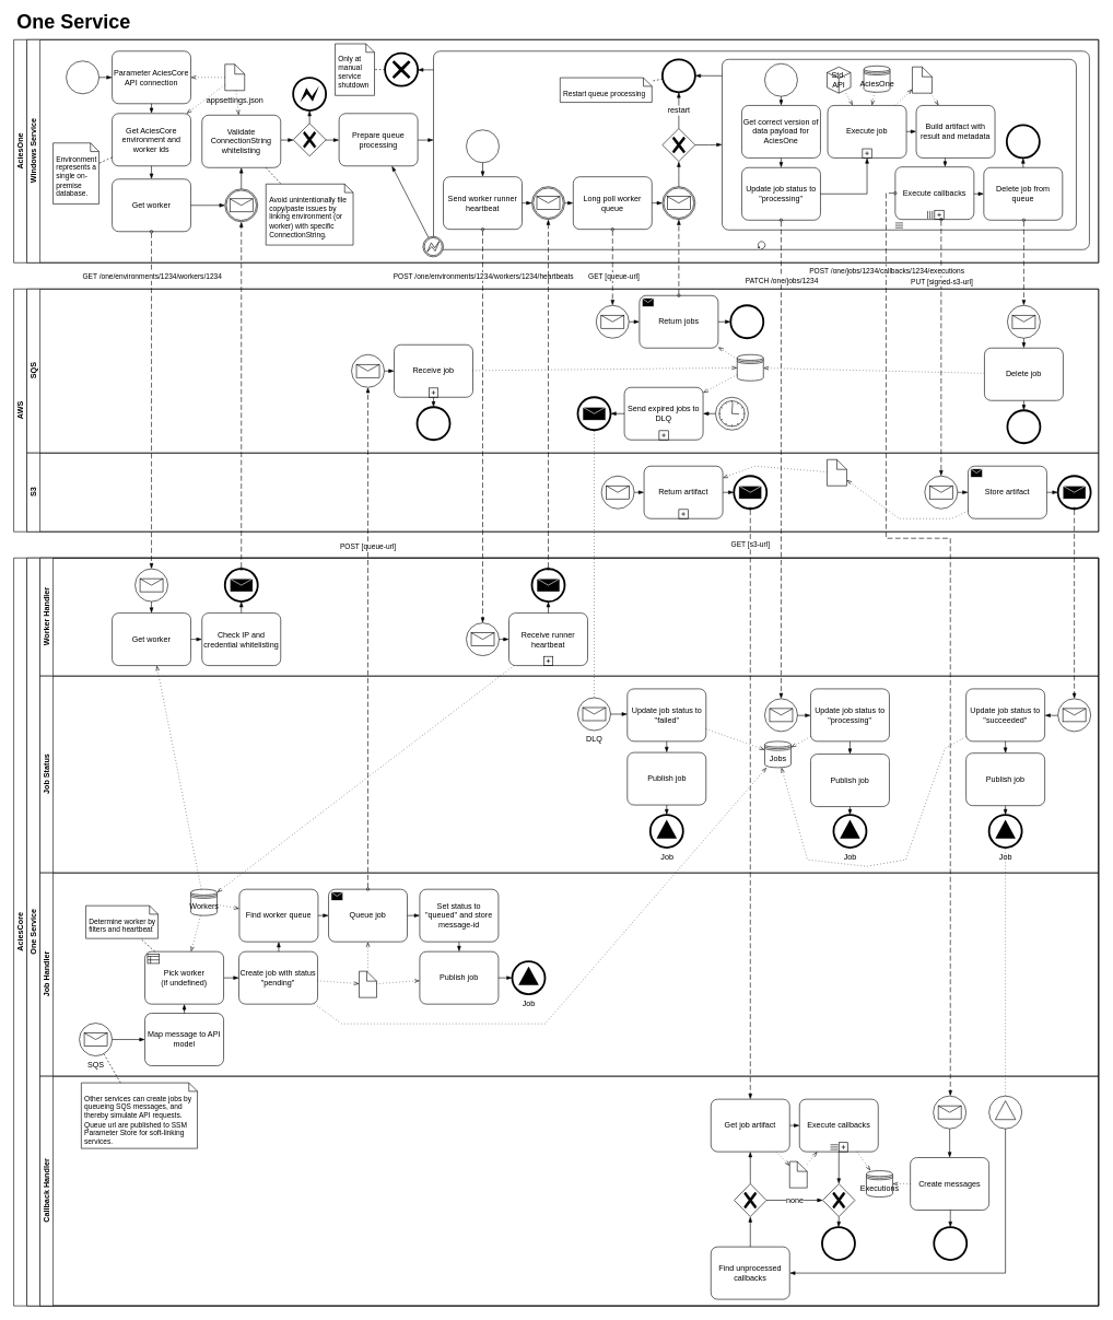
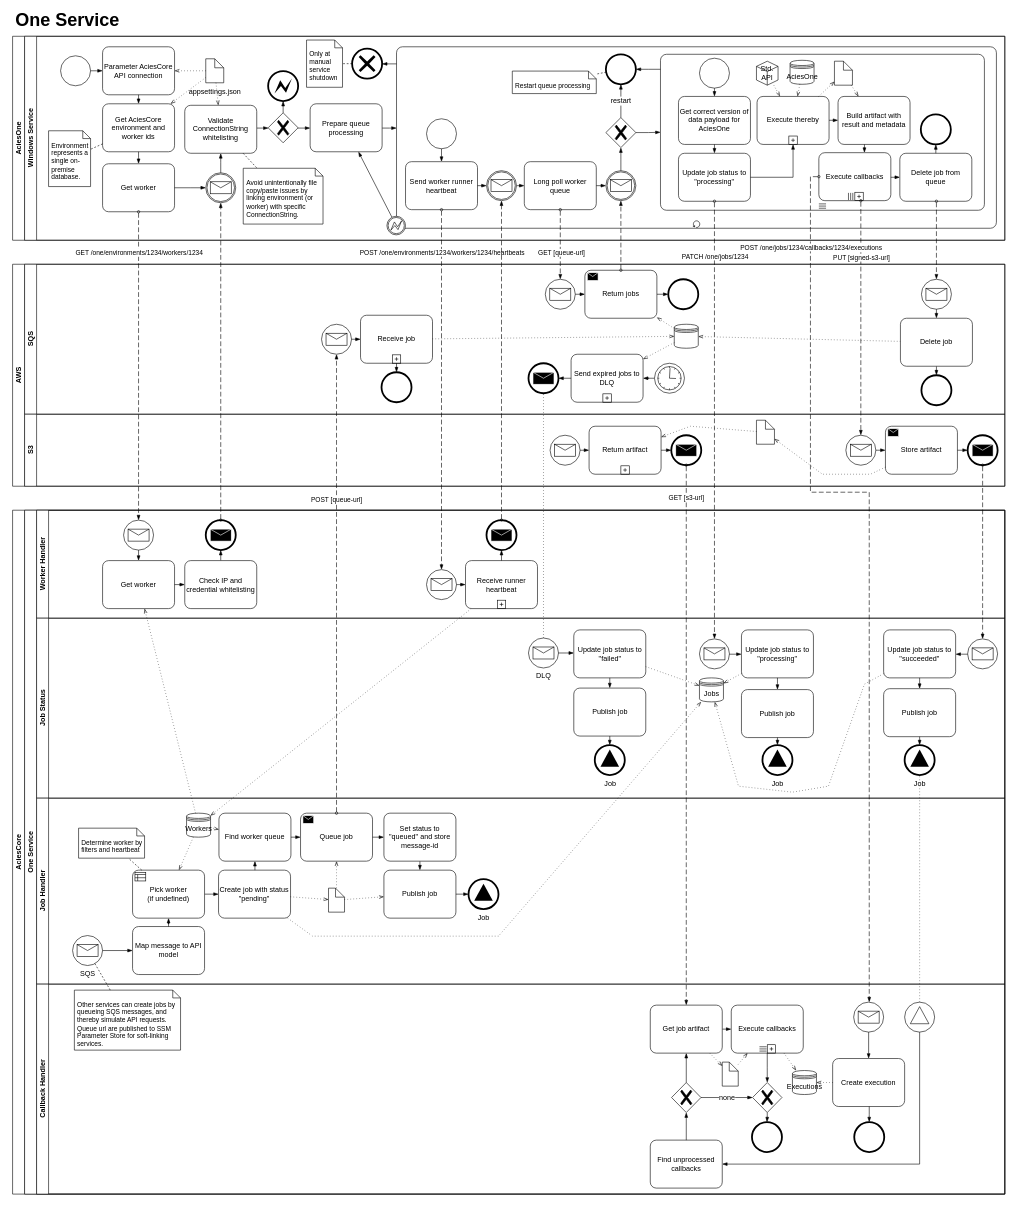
- <mxCell id="54" value="Execute job" style="points=[[0.25,0,0],[0.5,0,0],[0.75,0,0],[1,0.25,0],[1,0.5,0],[1,0.75,0],[0.75,1,0],[0.5,1,0],[0.25,1,0],[0,0.75,0],[0,0.5,0],[0,0.25,0]];shape=mxgraph.bpmn.task;whiteSpace=wrap;rectStyle=rounded;size=10;html=1;container=1;expand=0;collapsible=0;taskMarker=abstract;isLoopSub=1;" parent="3" vertex="1"><mxGeometry x="1221" y="100.25" width="120" height="80" as="geometry" /></mxCell>
+ <mxCell id="54" value="Execute thereby" style="points=[[0.25,0,0],[0.5,0,0],[0.75,0,0],[1,0.25,0],[1,0.5,0],[1,0.75,0],[0.75,1,0],[0.5,1,0],[0.25,1,0],[0,0.75,0],[0,0.5,0],[0,0.25,0]];shape=mxgraph.bpmn.task;whiteSpace=wrap;rectStyle=rounded;size=10;html=1;container=1;expand=0;collapsible=0;taskMarker=abstract;isLoopSub=1;" parent="3" vertex="1"><mxGeometry x="1221" y="100.25" width="120" height="80" as="geometry" /></mxCell>
- <mxCell id="138" value="Workers" style="shape=datastore;html=1;labelPosition=center;verticalLabelPosition=middle;align=center;verticalAlign=middle;" parent="118" vertex="1"><mxGeometry x="230" y="25" width="40" height="40" as="geometry" /></mxCell>
+ <mxCell id="138" value="Workers" style="shape=datastore;html=1;labelPosition=center;verticalLabelPosition=middle;align=center;verticalAlign=middle;" parent="118" vertex="1"><mxGeometry x="250" y="25" width="40" height="40" as="geometry" /></mxCell>
- <mxCell id="168" value="Create messages" style="points=[[0.25,0,0],[0.5,0,0],[0.75,0,0],[1,0.25,0],[1,0.5,0],[1,0.75,0],[0.75,1,0],[0.5,1,0],[0.25,1,0],[0,0.75,0],[0,0.5,0],[0,0.25,0]];shape=mxgraph.bpmn.task;whiteSpace=wrap;rectStyle=rounded;size=10;html=1;container=1;expand=0;collapsible=0;taskMarker=abstract;" parent="147" vertex="1"><mxGeometry x="1327" y="124" width="120" height="80" as="geometry" /></mxCell>
+ <mxCell id="168" value="Create execution" style="points=[[0.25,0,0],[0.5,0,0],[0.75,0,0],[1,0.25,0],[1,0.5,0],[1,0.75,0],[0.75,1,0],[0.5,1,0],[0.25,1,0],[0,0.75,0],[0,0.5,0],[0,0.25,0]];shape=mxgraph.bpmn.task;whiteSpace=wrap;rectStyle=rounded;size=10;html=1;container=1;expand=0;collapsible=0;taskMarker=abstract;" parent="147" vertex="1"><mxGeometry x="1327" y="124" width="120" height="80" as="geometry" /></mxCell>
